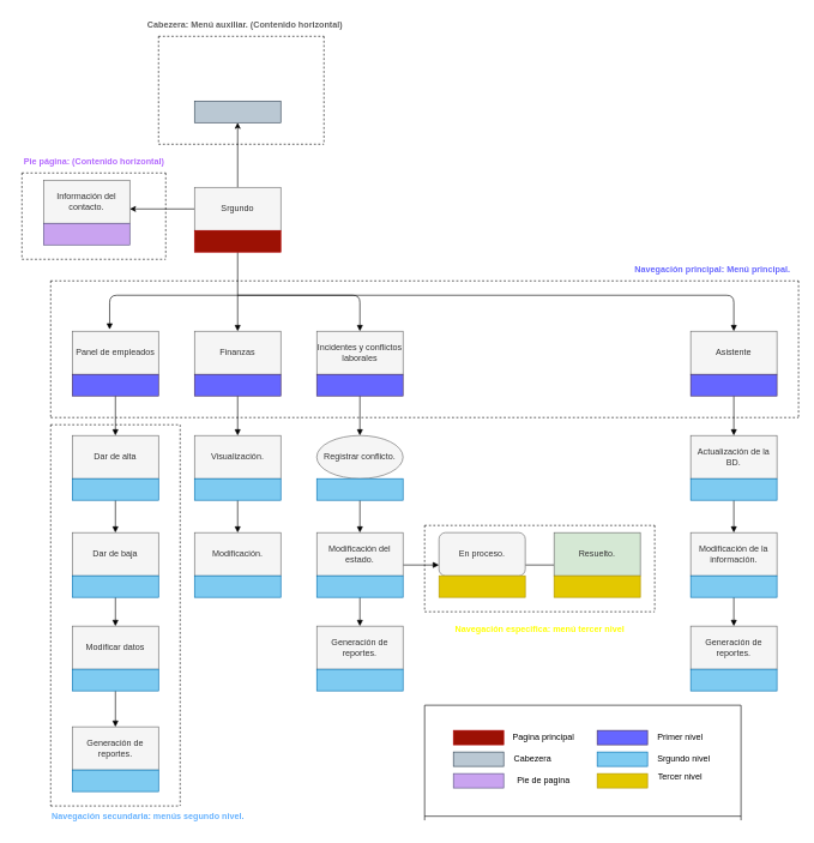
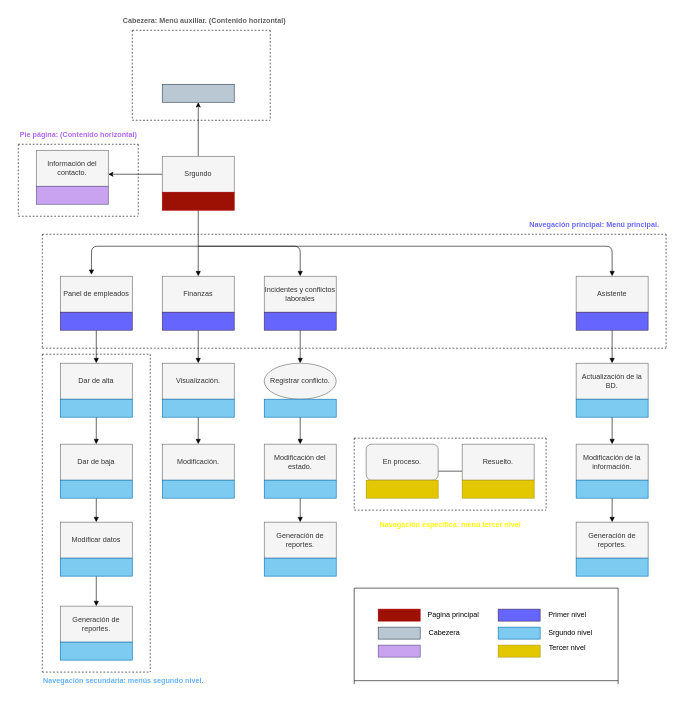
- <mxCell id="61" value="Resuelto." style="rounded=0;whiteSpace=wrap;html=1;fillColor=#d5e8d4;fontColor=#333333;strokeColor=#666666;" vertex="1" parent="1"><mxGeometry x="770" y="740" width="120" height="60" as="geometry" /></mxCell>
+ <mxCell id="61" value="Resuelto." style="rounded=0;whiteSpace=wrap;html=1;fillColor=#f5f5f5;fontColor=#333333;strokeColor=#666666;" vertex="1" parent="1"><mxGeometry x="770" y="740" width="120" height="60" as="geometry" /></mxCell>
- <mxCell id="44" style="edgeStyle=none;html=1;exitX=1;exitY=0.75;exitDx=0;exitDy=0;entryX=0;entryY=0.75;entryDx=0;entryDy=0;strokeColor=#000000;startArrow=none;startFill=0;endArrow=block;endFill=1;" edge="1" parent="1" source="45" target="59"><mxGeometry relative="1" as="geometry" /></mxCell>
- <mxCell id="96" value="Pie de pagina" style="text;html=1;align=center;verticalAlign=middle;resizable=0;points=[];autosize=1;strokeColor=none;fillColor=none;fontColor=#000000;" vertex="1" parent="1"><mxGeometry x="705" y="1070" width="100" height="30" as="geometry" /></mxCell>
